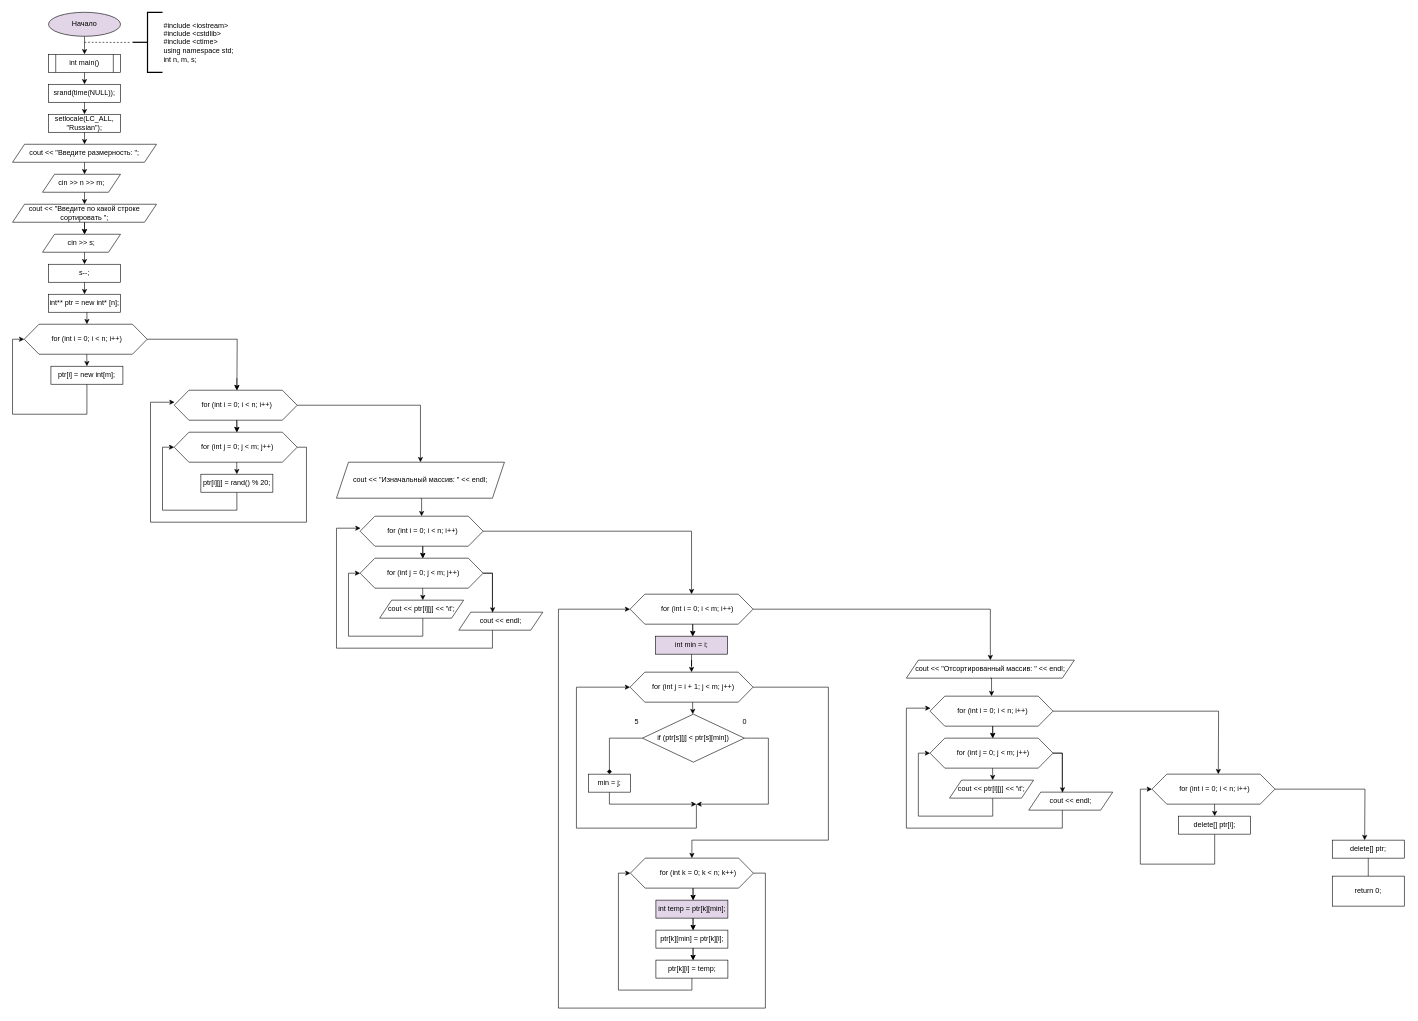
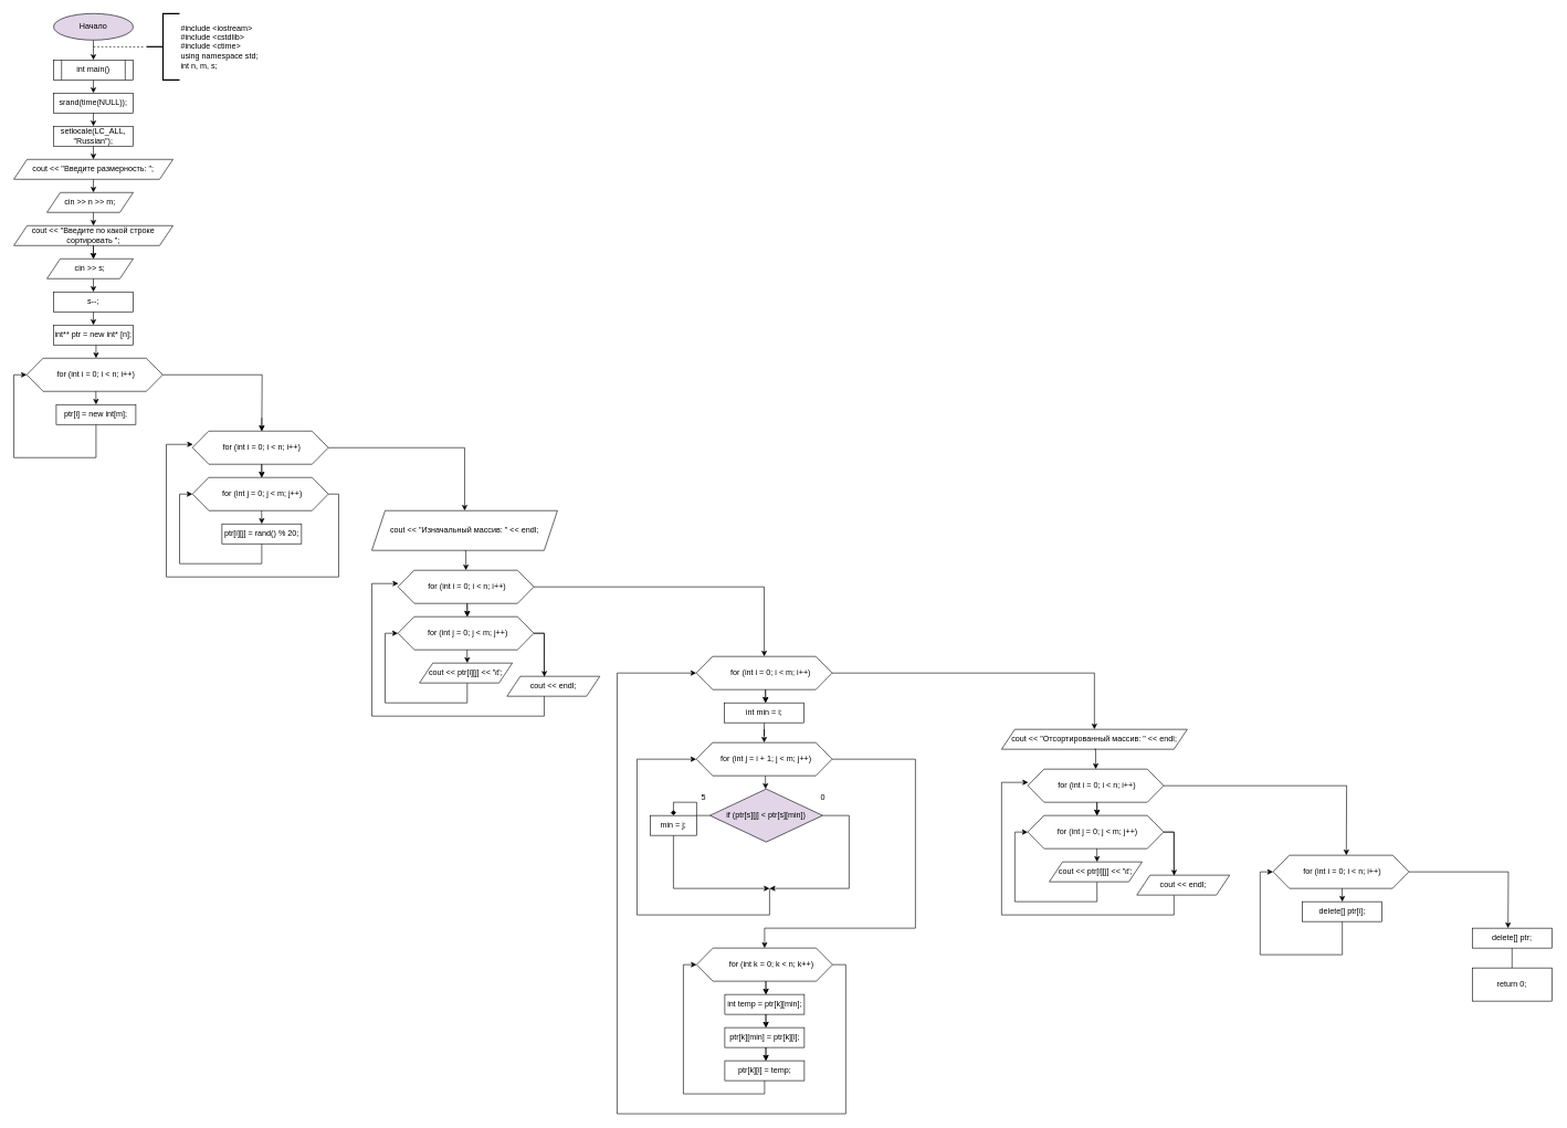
- <mxCell id="68" value="int min = i;" style="rounded=0;whiteSpace=wrap;html=1;fillColor=#e1d5e7;" vertex="1" parent="1"><mxGeometry x="1091.943" y="1060" width="120" height="30" as="geometry" /></mxCell>
+ <mxCell id="68" value="int min = i;" style="rounded=0;whiteSpace=wrap;html=1;" vertex="1" parent="1"><mxGeometry x="1091.943" y="1060" width="120" height="30" as="geometry" /></mxCell>
- <mxCell id="71" value="if (ptr[s][j] &amp;lt; ptr[s][min])" style="rhombus;whiteSpace=wrap;html=1;" vertex="1" parent="1"><mxGeometry x="1070" y="1190" width="170" height="80" as="geometry" /></mxCell>
+ <mxCell id="71" value="if (ptr[s][j] &amp;lt; ptr[s][min])" style="rhombus;whiteSpace=wrap;html=1;fillColor=#e1d5e7;" vertex="1" parent="1"><mxGeometry x="1070" y="1190" width="170" height="80" as="geometry" /></mxCell>
- <mxCell id="73" value="min = j;" style="rounded=0;whiteSpace=wrap;html=1;" vertex="1" parent="1"><mxGeometry x="980" y="1290" width="70" height="30" as="geometry" /></mxCell>
+ <mxCell id="73" value="min = j;" style="rounded=0;whiteSpace=wrap;html=1;" vertex="1" parent="1"><mxGeometry x="980" y="1230" width="70" height="30" as="geometry" /></mxCell>
- <mxCell id="82" value="int temp = ptr[k][min];" style="rounded=0;whiteSpace=wrap;html=1;fillColor=#e1d5e7;" vertex="1" parent="1"><mxGeometry x="1092.503" y="1500" width="120" height="30" as="geometry" /></mxCell>
+ <mxCell id="82" value="int temp = ptr[k][min];" style="rounded=0;whiteSpace=wrap;html=1;" vertex="1" parent="1"><mxGeometry x="1092.503" y="1500" width="120" height="30" as="geometry" /></mxCell>
